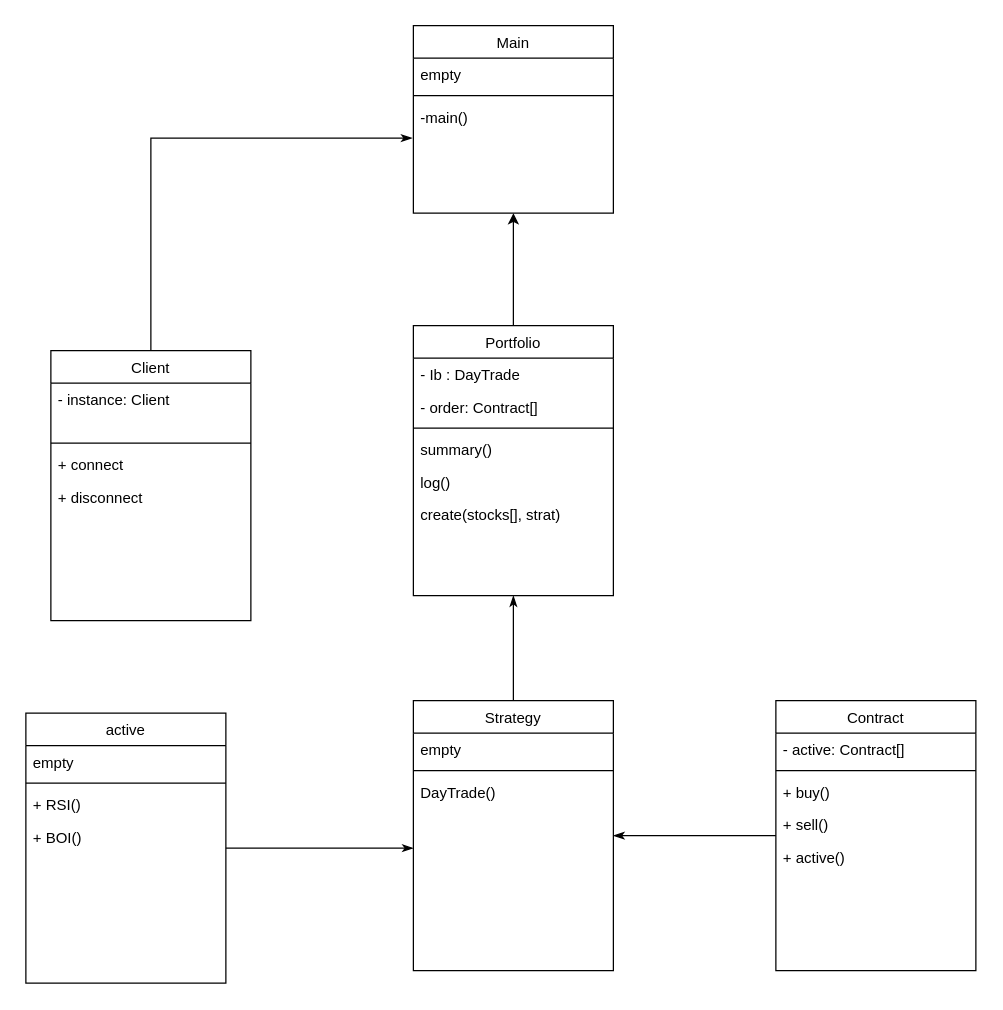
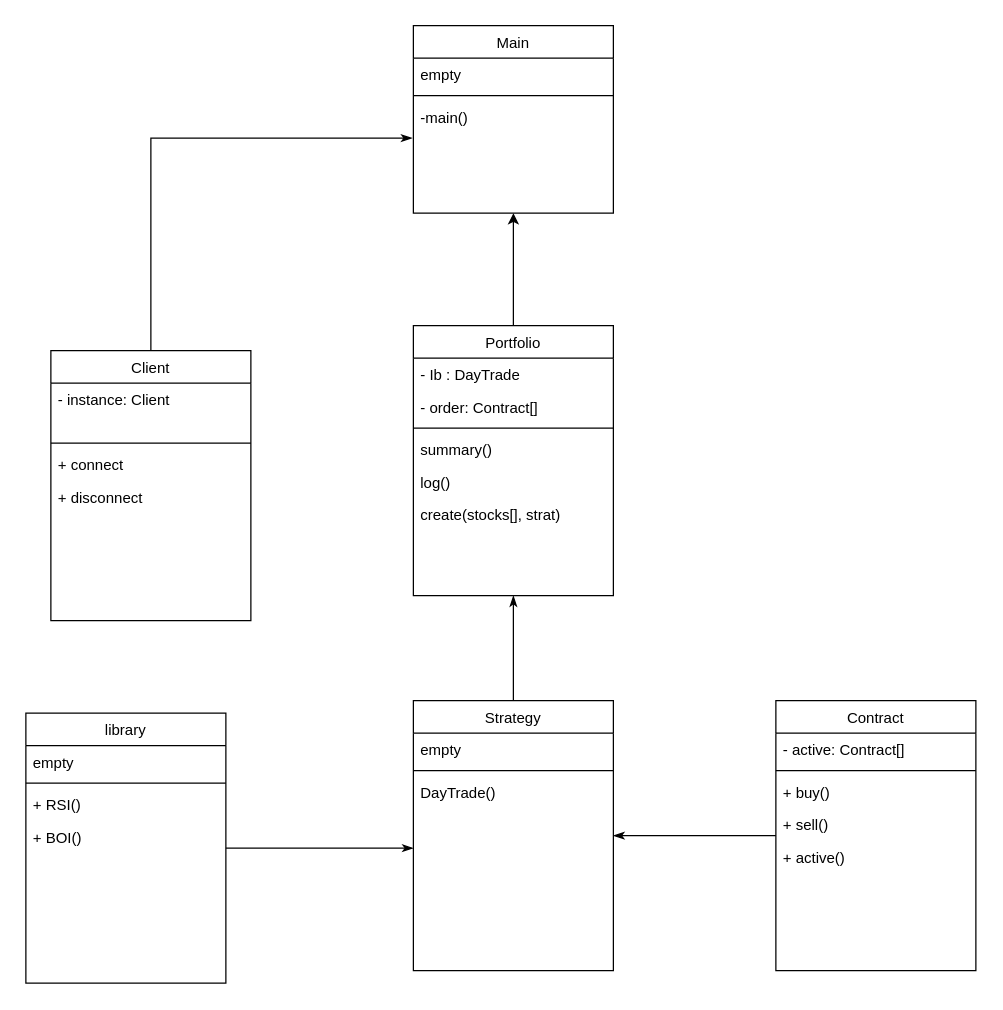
- <mxCell id="3" value="active" style="swimlane;fontStyle=0;align=center;verticalAlign=top;childLayout=stackLayout;horizontal=1;startSize=26;horizontalStack=0;resizeParent=1;resizeLast=0;collapsible=1;marginBottom=0;rounded=0;shadow=0;strokeWidth=1;" vertex="1" parent="1"><mxGeometry x="20" y="570" width="160" height="216" as="geometry"><mxRectangle x="550" y="140" width="160" height="26" as="alternateBounds" /></mxGeometry></mxCell>
+ <mxCell id="3" value="library" style="swimlane;fontStyle=0;align=center;verticalAlign=top;childLayout=stackLayout;horizontal=1;startSize=26;horizontalStack=0;resizeParent=1;resizeLast=0;collapsible=1;marginBottom=0;rounded=0;shadow=0;strokeWidth=1;" vertex="1" parent="1"><mxGeometry x="20" y="570" width="160" height="216" as="geometry"><mxRectangle x="550" y="140" width="160" height="26" as="alternateBounds" /></mxGeometry></mxCell>
